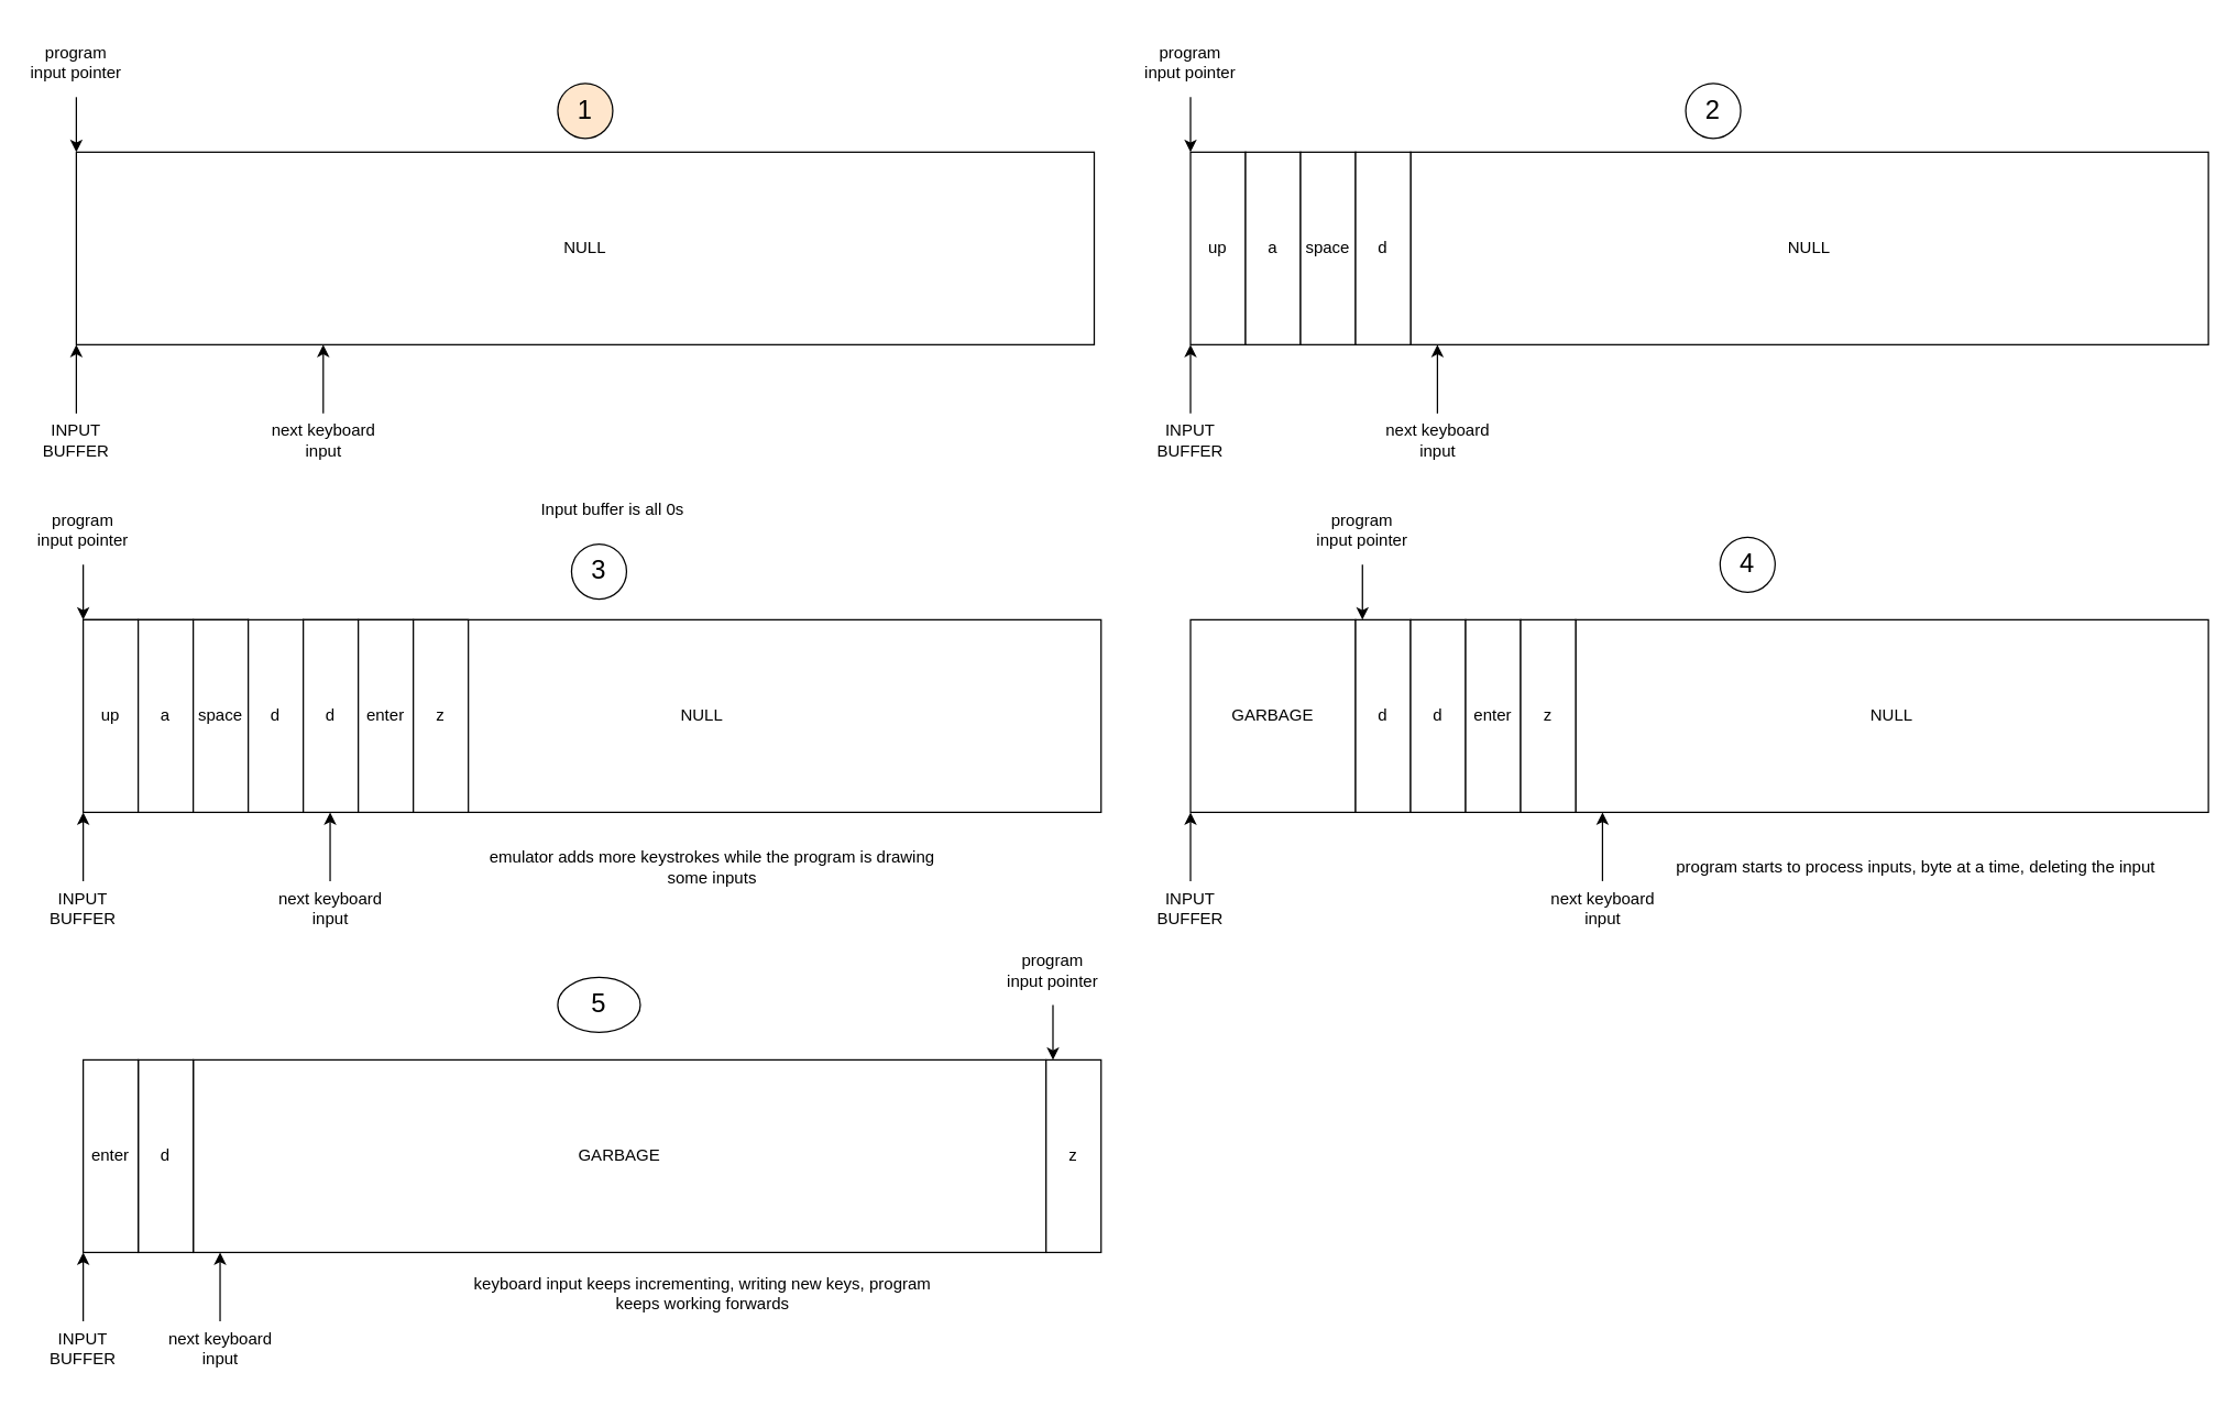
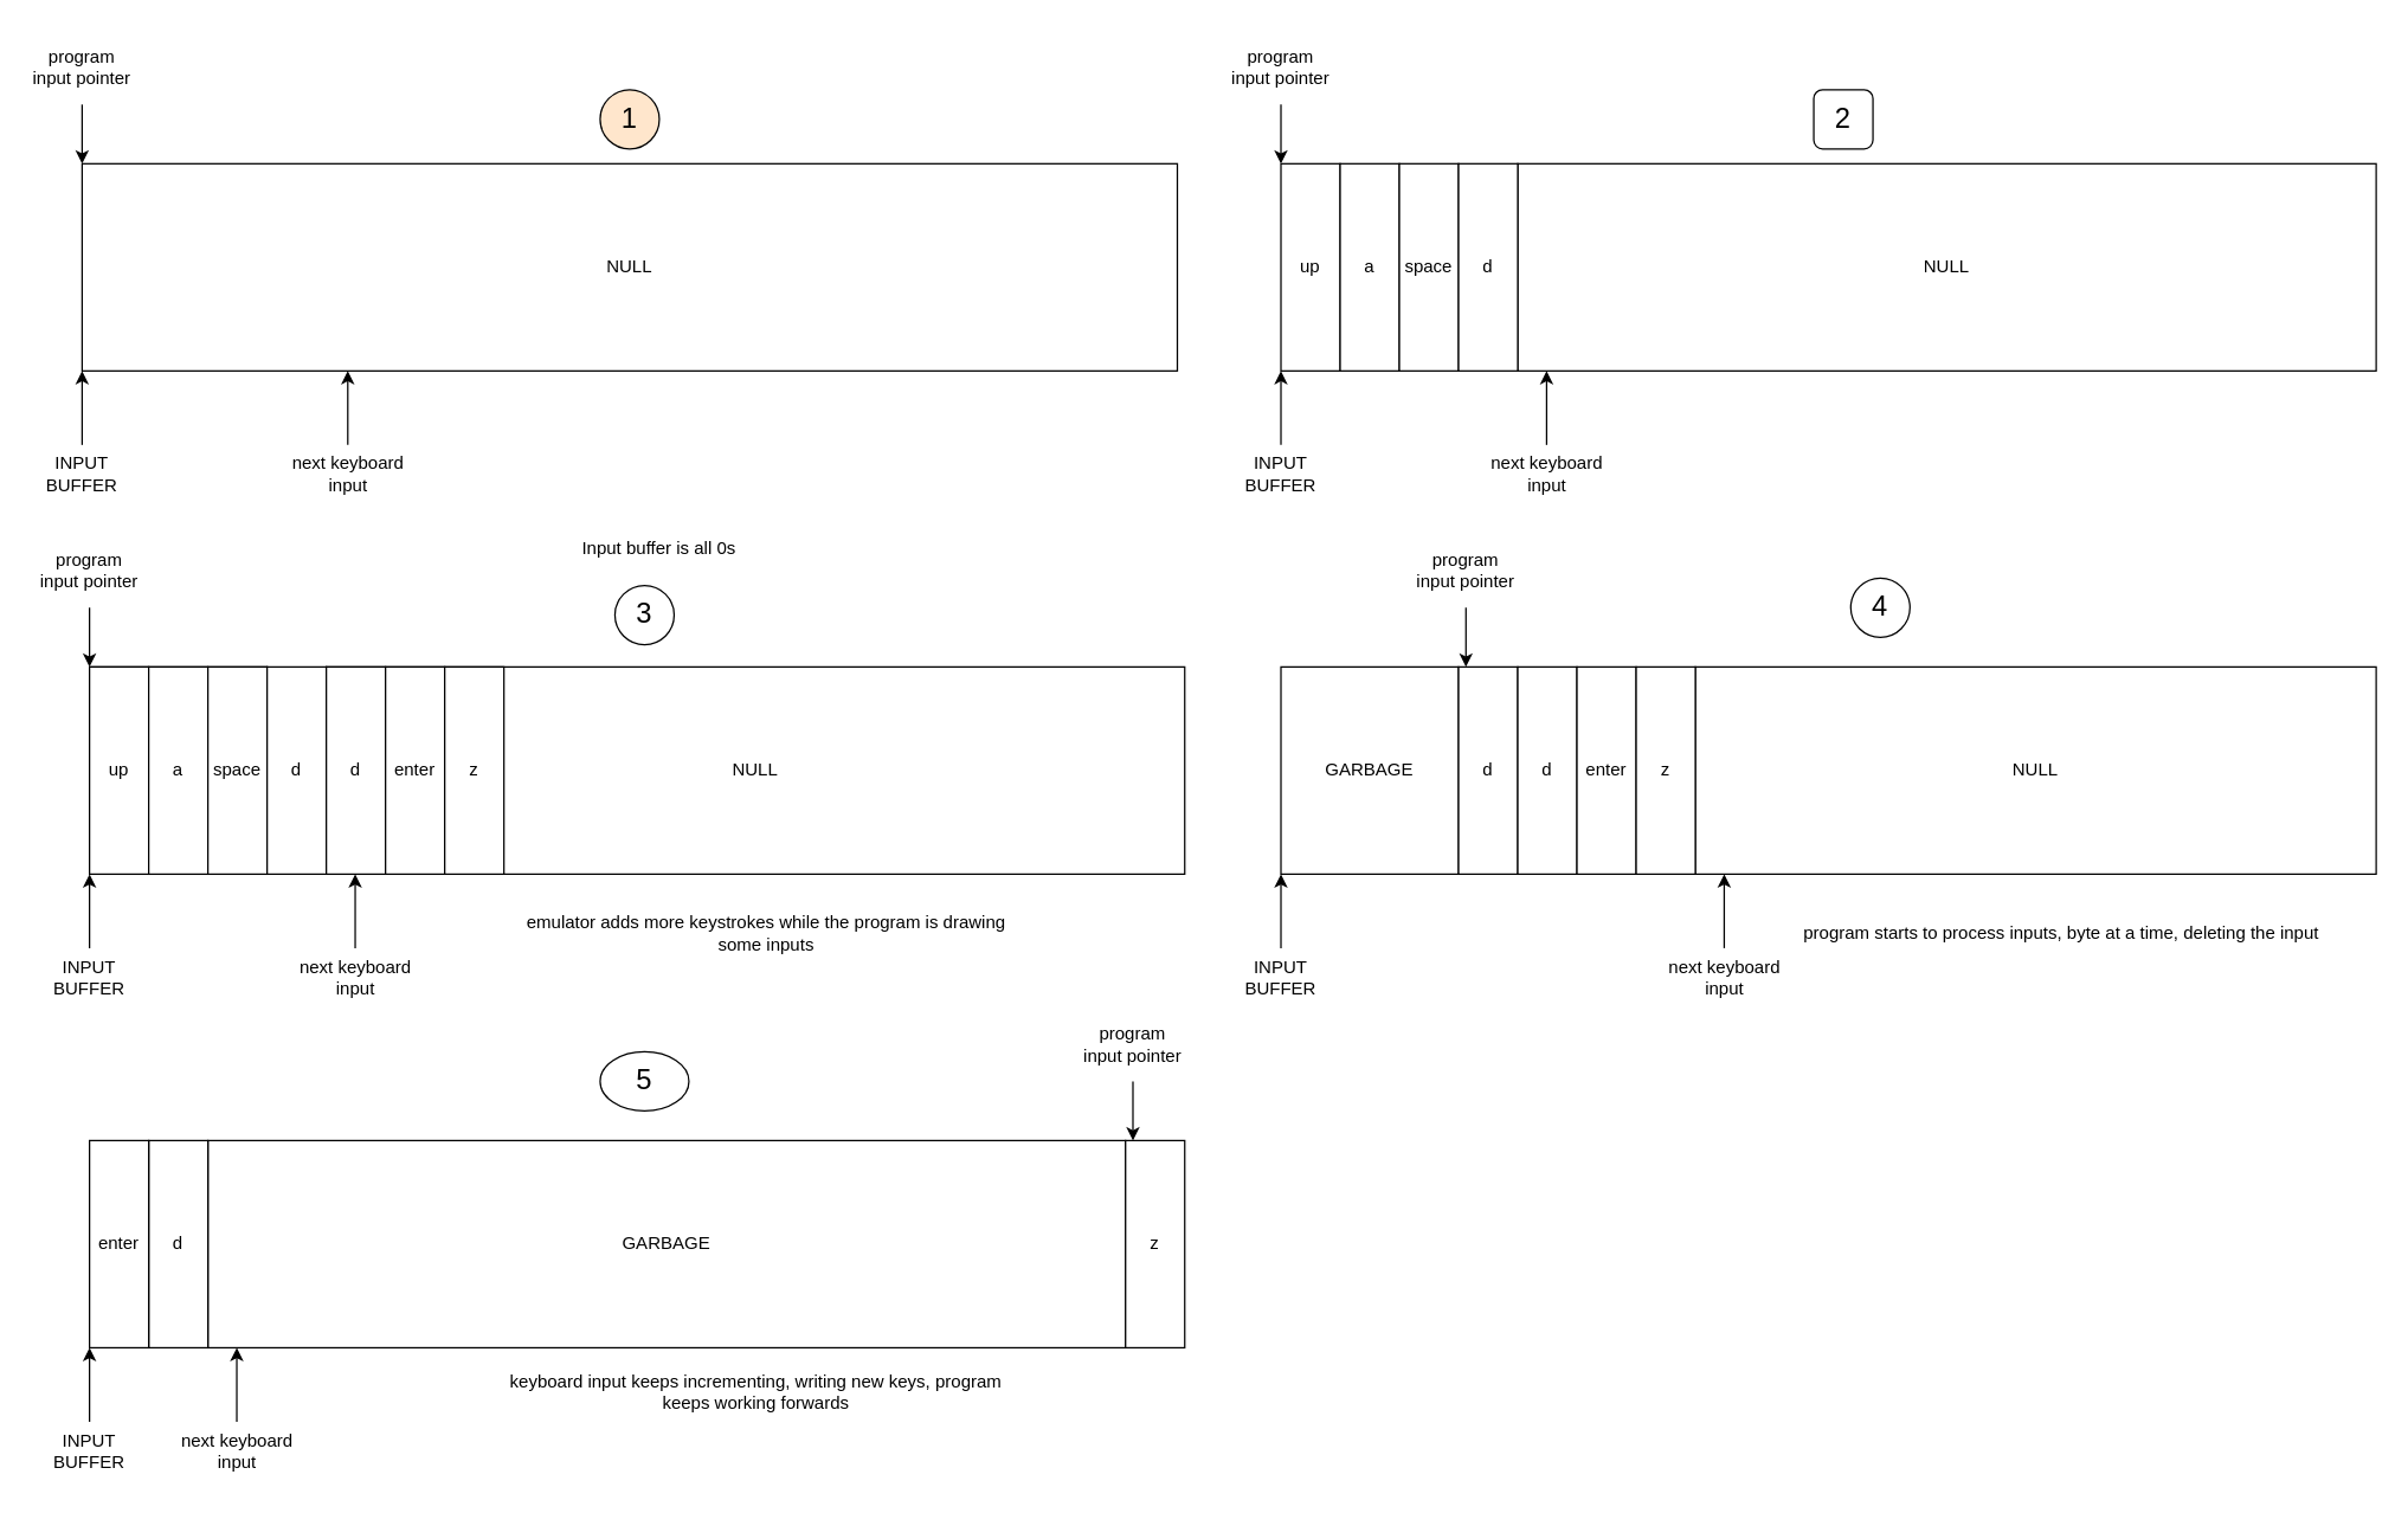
- <mxCell id="62" value="2" style="ellipse;whiteSpace=wrap;html=1;aspect=fixed;fontSize=19;" vertex="1" parent="1"><mxGeometry x="1225" y="60" width="40" height="40" as="geometry" /></mxCell>
+ <mxCell id="62" value="2" style="whiteSpace=wrap;html=1;aspect=fixed;fontSize=19;rounded=1;" vertex="1" parent="1"><mxGeometry x="1225" y="60" width="40" height="40" as="geometry" /></mxCell>
